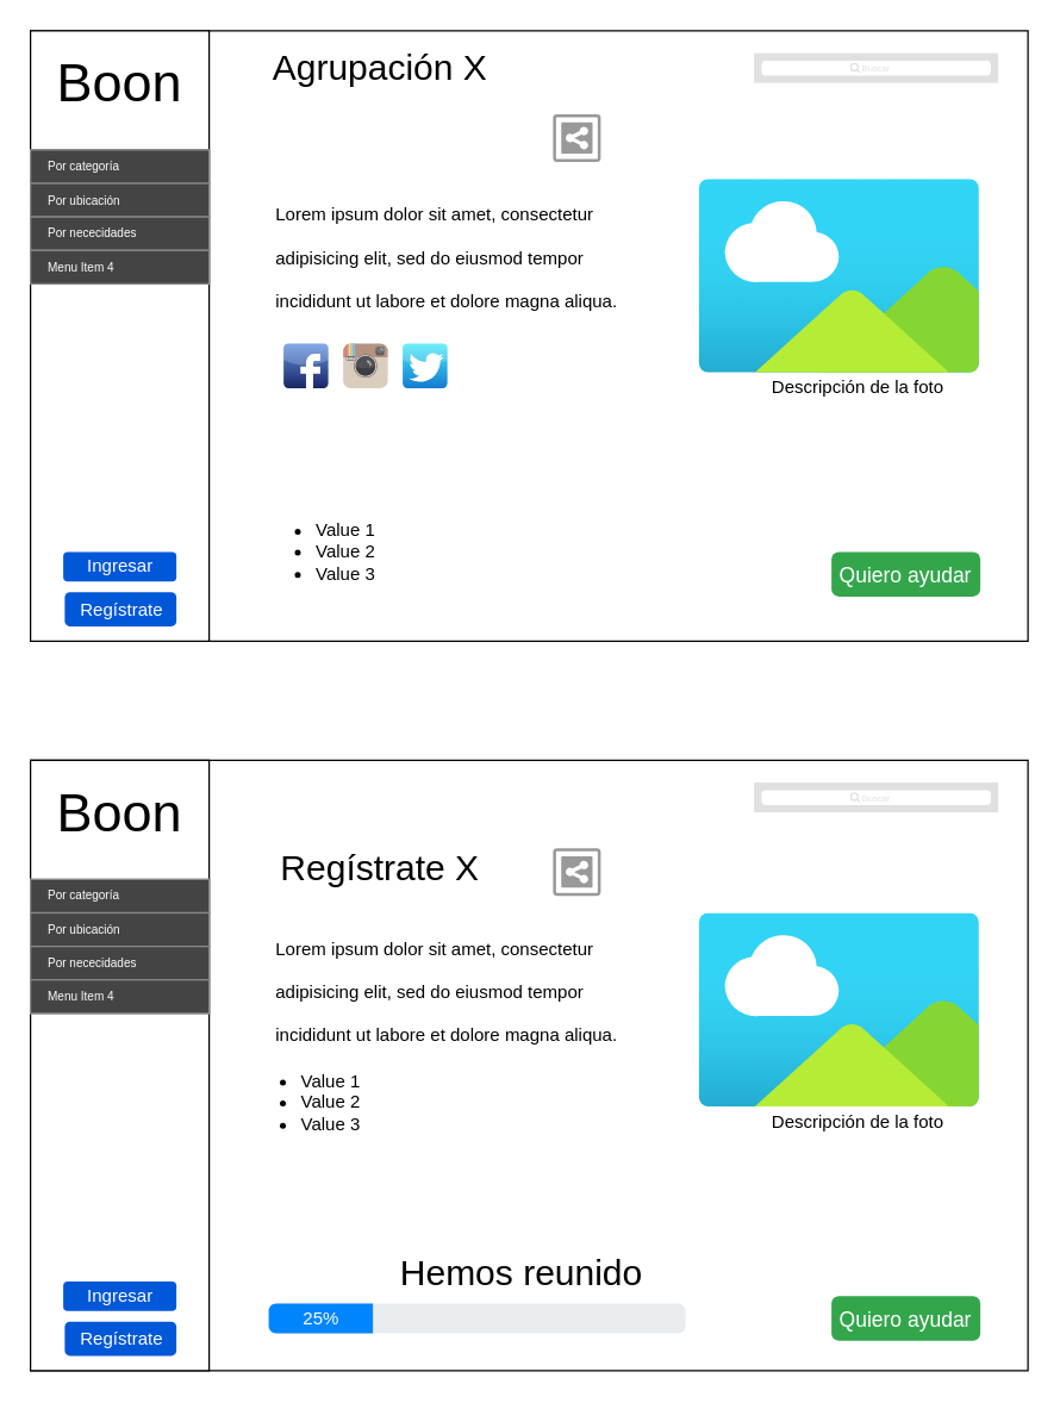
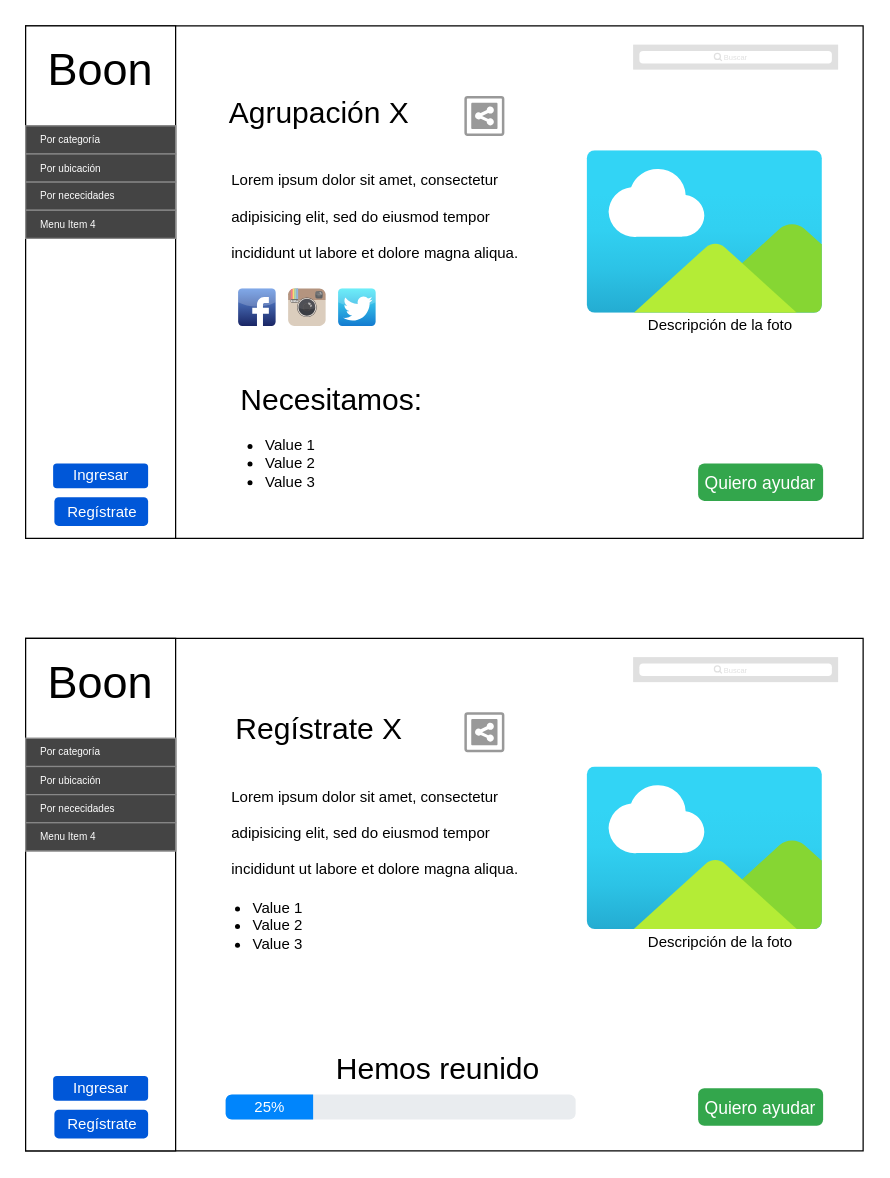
- <mxCell id="13" value="&lt;font style=&quot;font-size: 24px&quot;&gt;Agrupación X&lt;/font&gt;" style="text;html=1;strokeColor=none;fillColor=none;align=center;verticalAlign=middle;whiteSpace=wrap;rounded=0;" parent="1" vertex="1"><mxGeometry x="160" y="35" width="190" height="20" as="geometry" /></mxCell>
+ <mxCell id="13" value="&lt;font style=&quot;font-size: 24px&quot;&gt;Agrupación X&lt;/font&gt;" style="text;html=1;strokeColor=none;fillColor=none;align=center;verticalAlign=middle;whiteSpace=wrap;rounded=0;" parent="1" vertex="1"><mxGeometry x="160" y="80" width="190" height="20" as="geometry" /></mxCell>
+ <mxCell id="27" value="&lt;span style=&quot;font-size: 24px&quot;&gt;Necesitamos:&lt;/span&gt;" style="text;html=1;strokeColor=none;fillColor=none;align=center;verticalAlign=middle;whiteSpace=wrap;rounded=0;" parent="1" vertex="1"><mxGeometry x="170" y="310" width="190" height="20" as="geometry" /></mxCell>
